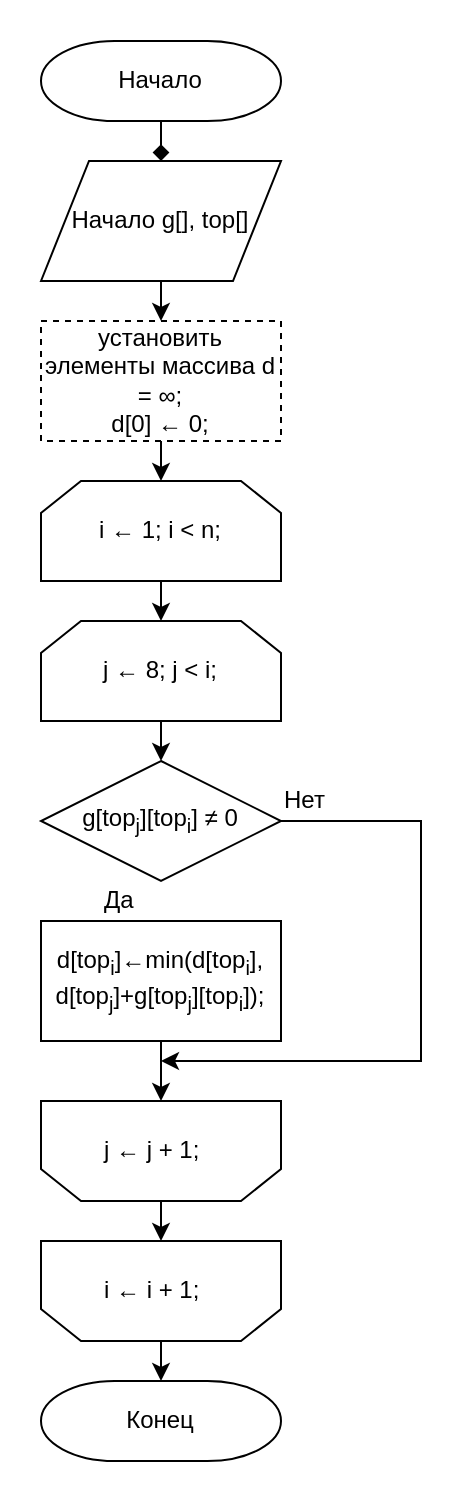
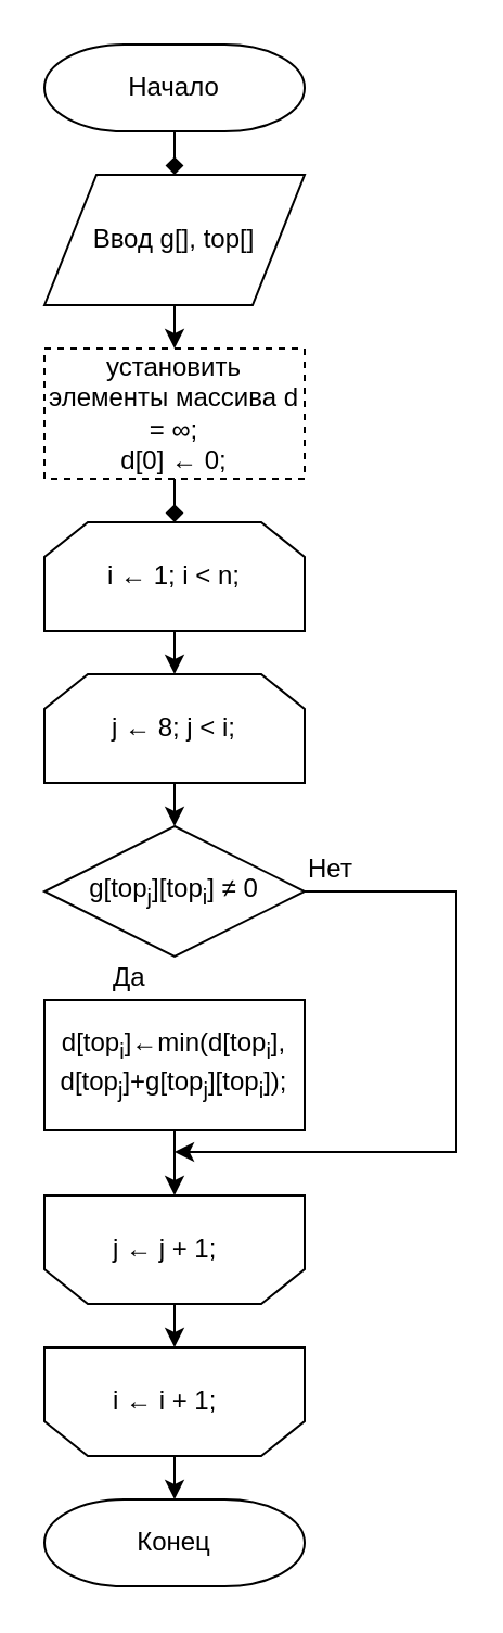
- <mxCell id="24" value="Начало g[], top[]" style="shape=parallelogram;perimeter=parallelogramPerimeter;whiteSpace=wrap;html=1;strokeWidth=1;" vertex="1" parent="1"><mxGeometry x="20" y="80" width="120" height="60" as="geometry" /></mxCell>
+ <mxCell id="24" value="Ввод g[], top[]" style="shape=parallelogram;perimeter=parallelogramPerimeter;whiteSpace=wrap;html=1;strokeWidth=1;" vertex="1" parent="1"><mxGeometry x="20" y="80" width="120" height="60" as="geometry" /></mxCell>
- <mxCell id="4" style="edgeStyle=orthogonalEdgeStyle;rounded=0;orthogonalLoop=1;jettySize=auto;html=1;exitX=0.5;exitY=1;exitDx=0;exitDy=0;entryX=0.5;entryY=0;entryDx=0;entryDy=0;" edge="1" parent="1" source="5" target="7"><mxGeometry relative="1" as="geometry" /></mxCell>
+ <mxCell id="4" style="edgeStyle=orthogonalEdgeStyle;rounded=0;orthogonalLoop=1;jettySize=auto;html=1;exitX=0.5;exitY=1;exitDx=0;exitDy=0;entryX=0.5;entryY=0;entryDx=0;entryDy=0;endArrow=diamond;" edge="1" parent="1" source="5" target="7"><mxGeometry relative="1" as="geometry" /></mxCell>
